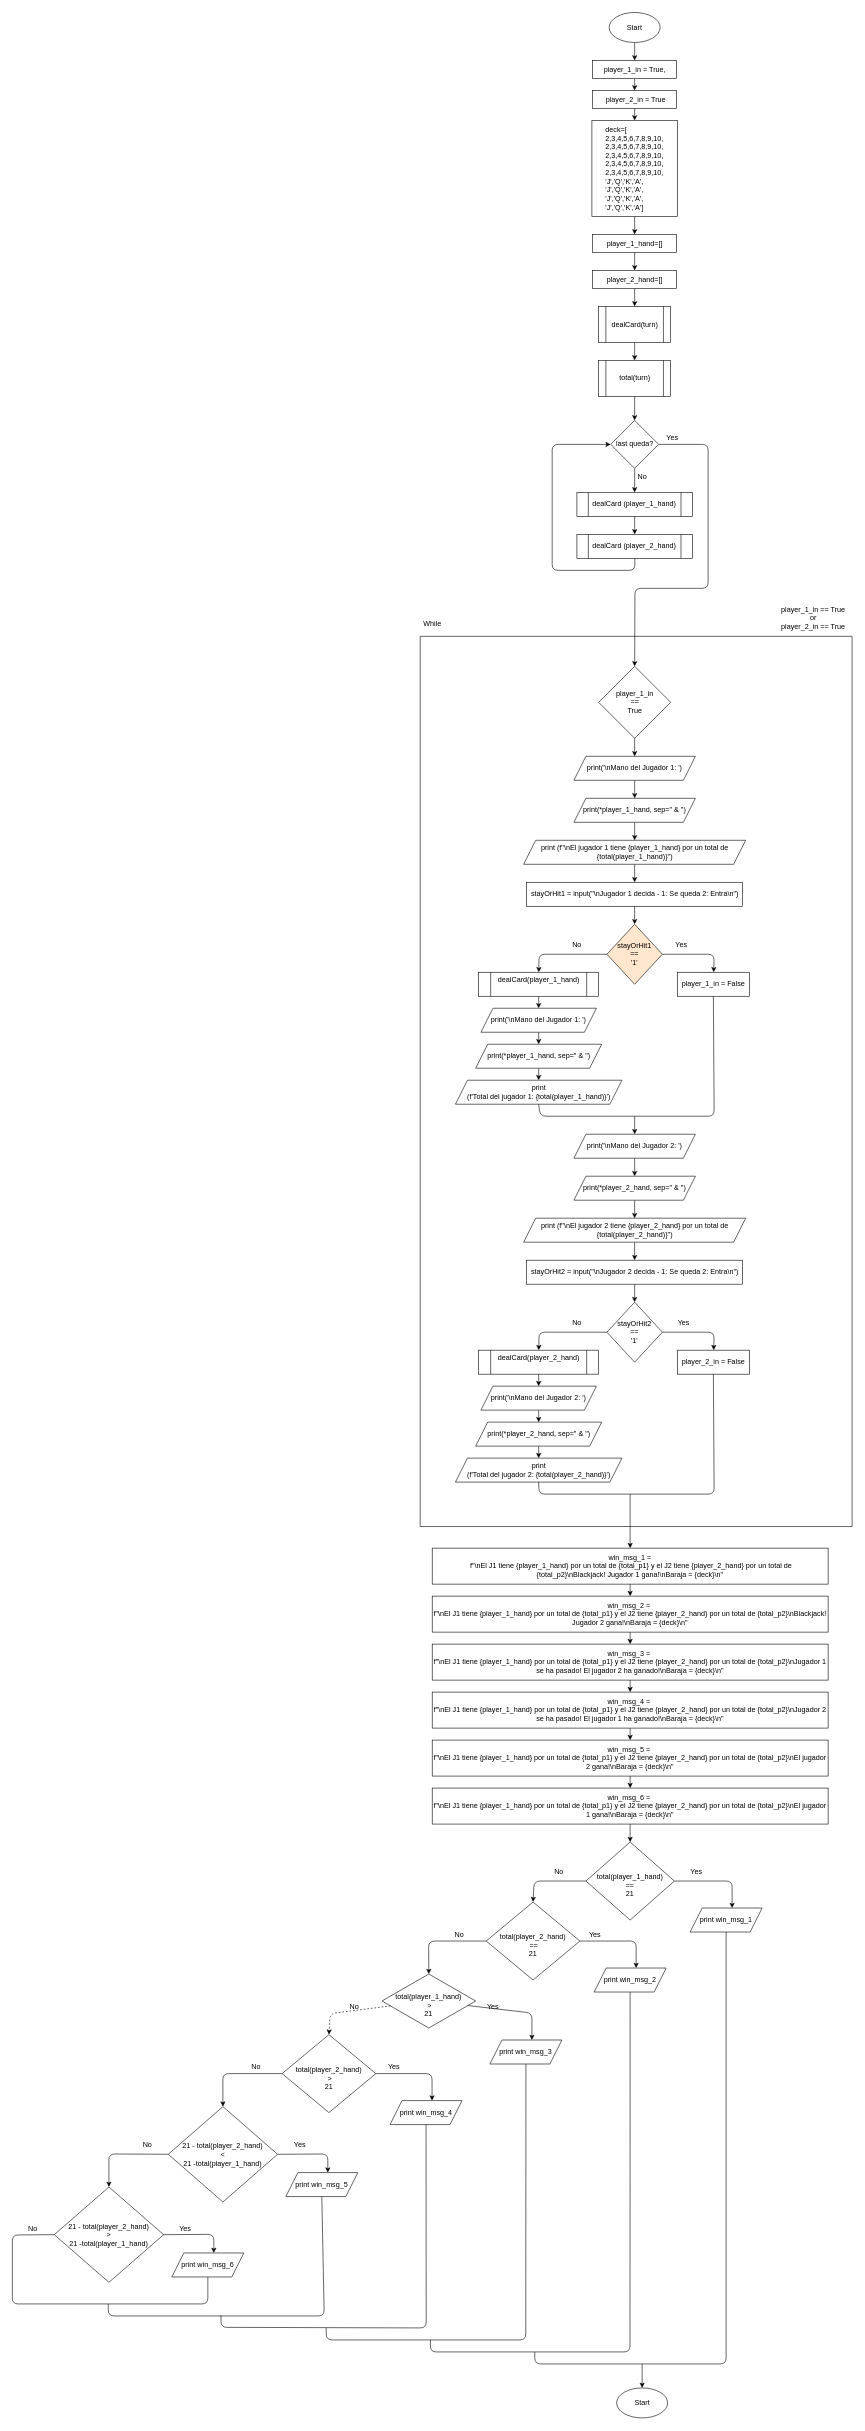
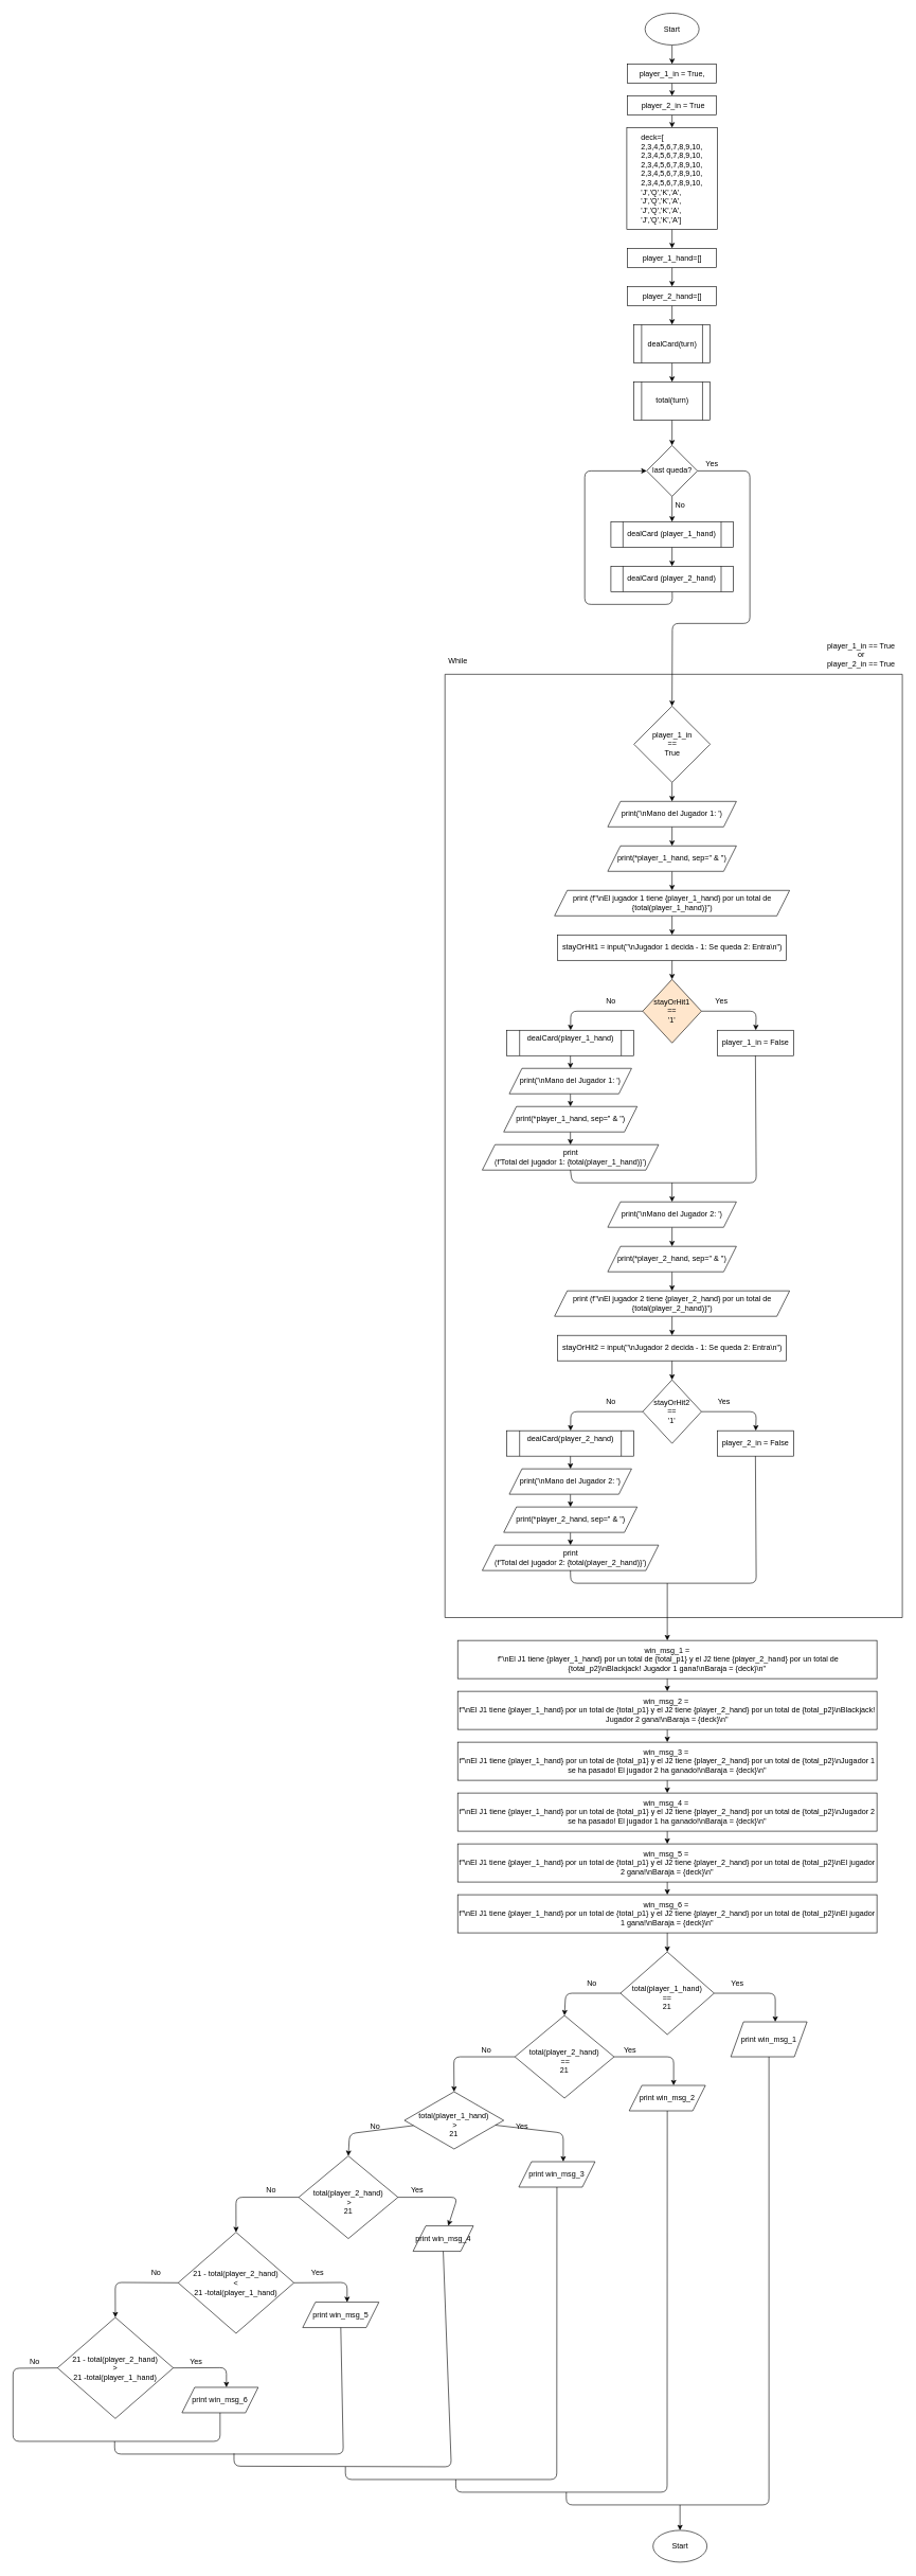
- <mxCell id="92" value="print win_msg_1" style="shape=parallelogram;perimeter=parallelogramPerimeter;whiteSpace=wrap;html=1;fixedSize=1;" vertex="1" parent="1"><mxGeometry x="1150" y="3180" width="120" height="40" as="geometry" /></mxCell>
+ <mxCell id="92" value="print win_msg_1" style="shape=parallelogram;perimeter=parallelogramPerimeter;whiteSpace=wrap;html=1;fixedSize=1;" vertex="1" parent="1"><mxGeometry x="1150" y="3180" width="120" height="55" as="geometry" /></mxCell>
- <mxCell id="100" style="edgeStyle=none;html=1;entryX=0.5;entryY=0;entryDx=0;entryDy=0;dashed=1;" edge="1" parent="1" target="102" source="97"><mxGeometry relative="1" as="geometry"><mxPoint x="636" y="3356" as="sourcePoint" /><mxPoint x="549.75" y="3401" as="targetPoint" /><Array as="points"><mxPoint x="549.75" y="3356" /></Array></mxGeometry></mxCell>
+ <mxCell id="100" style="edgeStyle=none;html=1;entryX=0.5;entryY=0;entryDx=0;entryDy=0;" edge="1" parent="1" target="102" source="97"><mxGeometry relative="1" as="geometry"><mxPoint x="636" y="3356" as="sourcePoint" /><mxPoint x="549.75" y="3401" as="targetPoint" /><Array as="points"><mxPoint x="549.75" y="3356" /></Array></mxGeometry></mxCell>
- <mxCell id="104" value="print win_msg_4" style="shape=parallelogram;perimeter=parallelogramPerimeter;whiteSpace=wrap;html=1;fixedSize=1;" vertex="1" parent="1"><mxGeometry x="649.75" y="3501" width="120" height="40" as="geometry" /></mxCell>
+ <mxCell id="104" value="print win_msg_4" style="shape=parallelogram;perimeter=parallelogramPerimeter;whiteSpace=wrap;html=1;fixedSize=1;" vertex="1" parent="1"><mxGeometry x="649.75" y="3501" width="95" height="40" as="geometry" /></mxCell>
